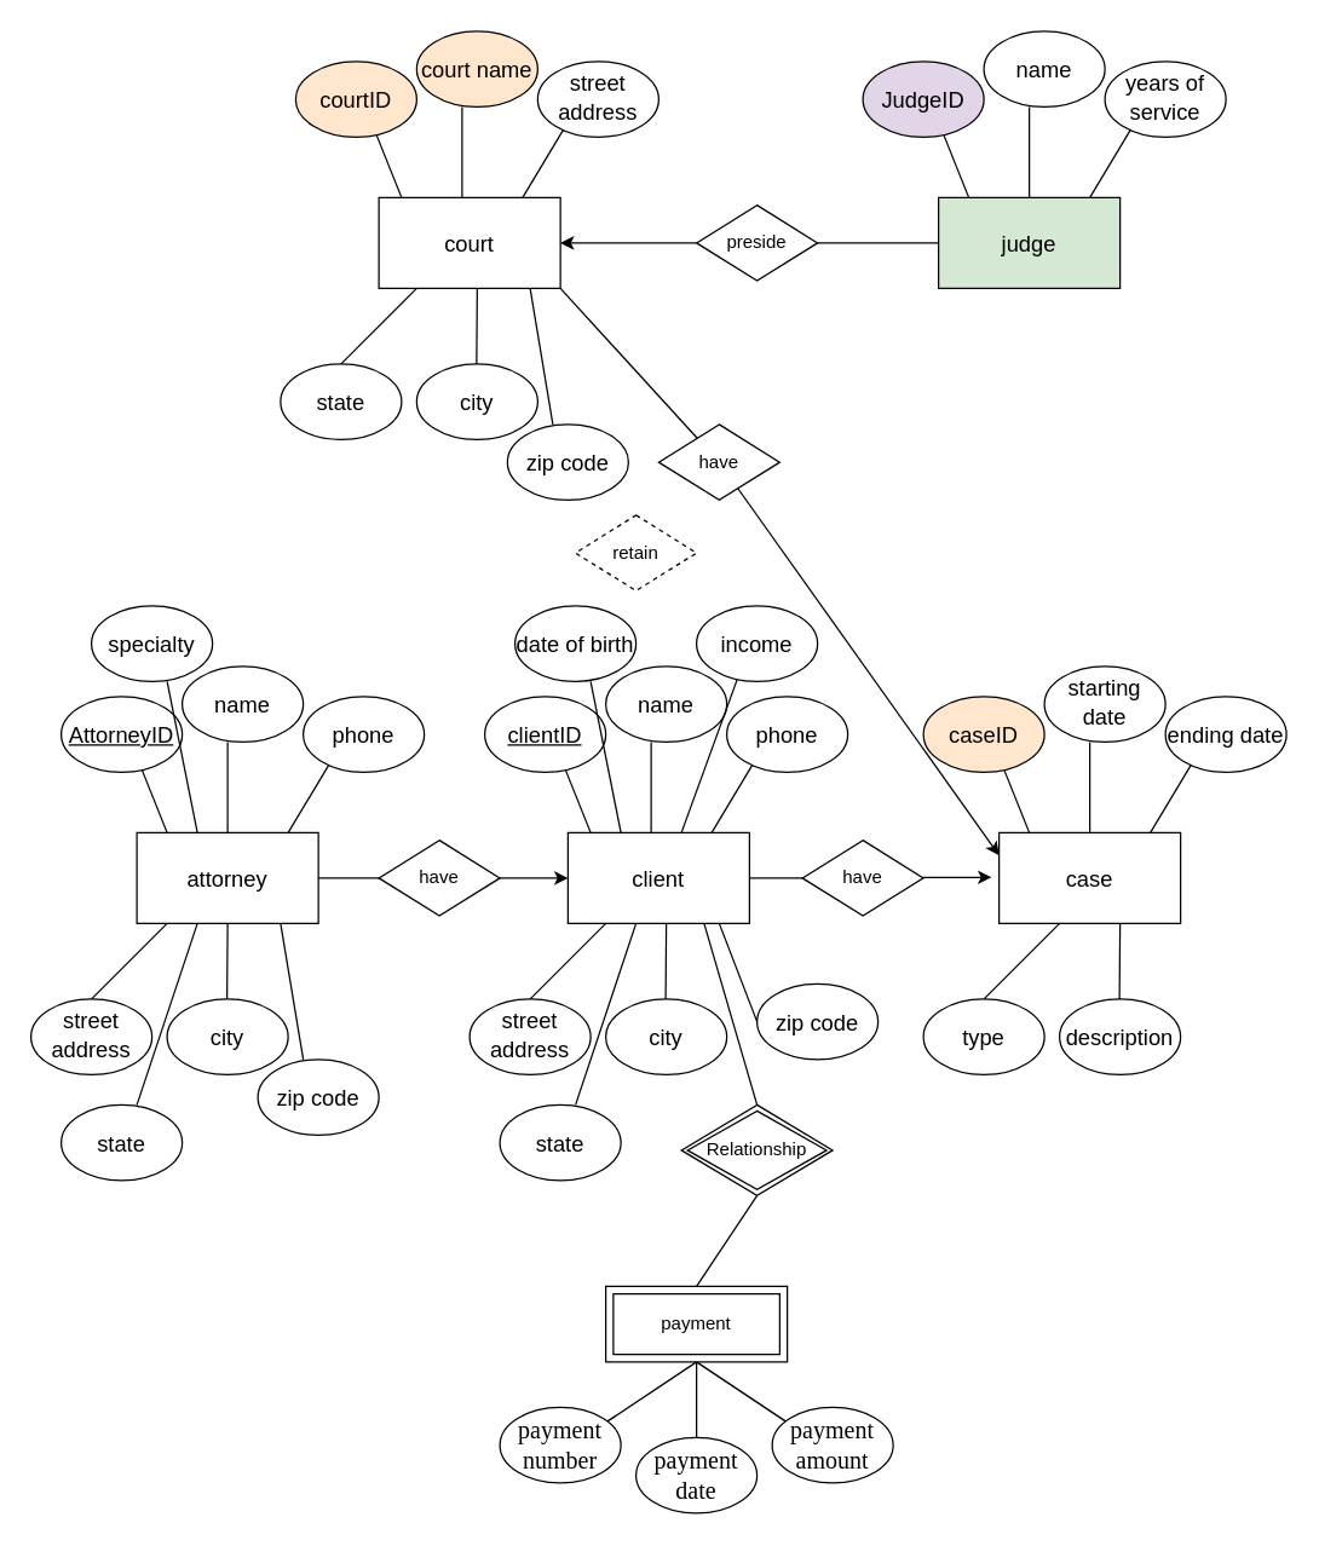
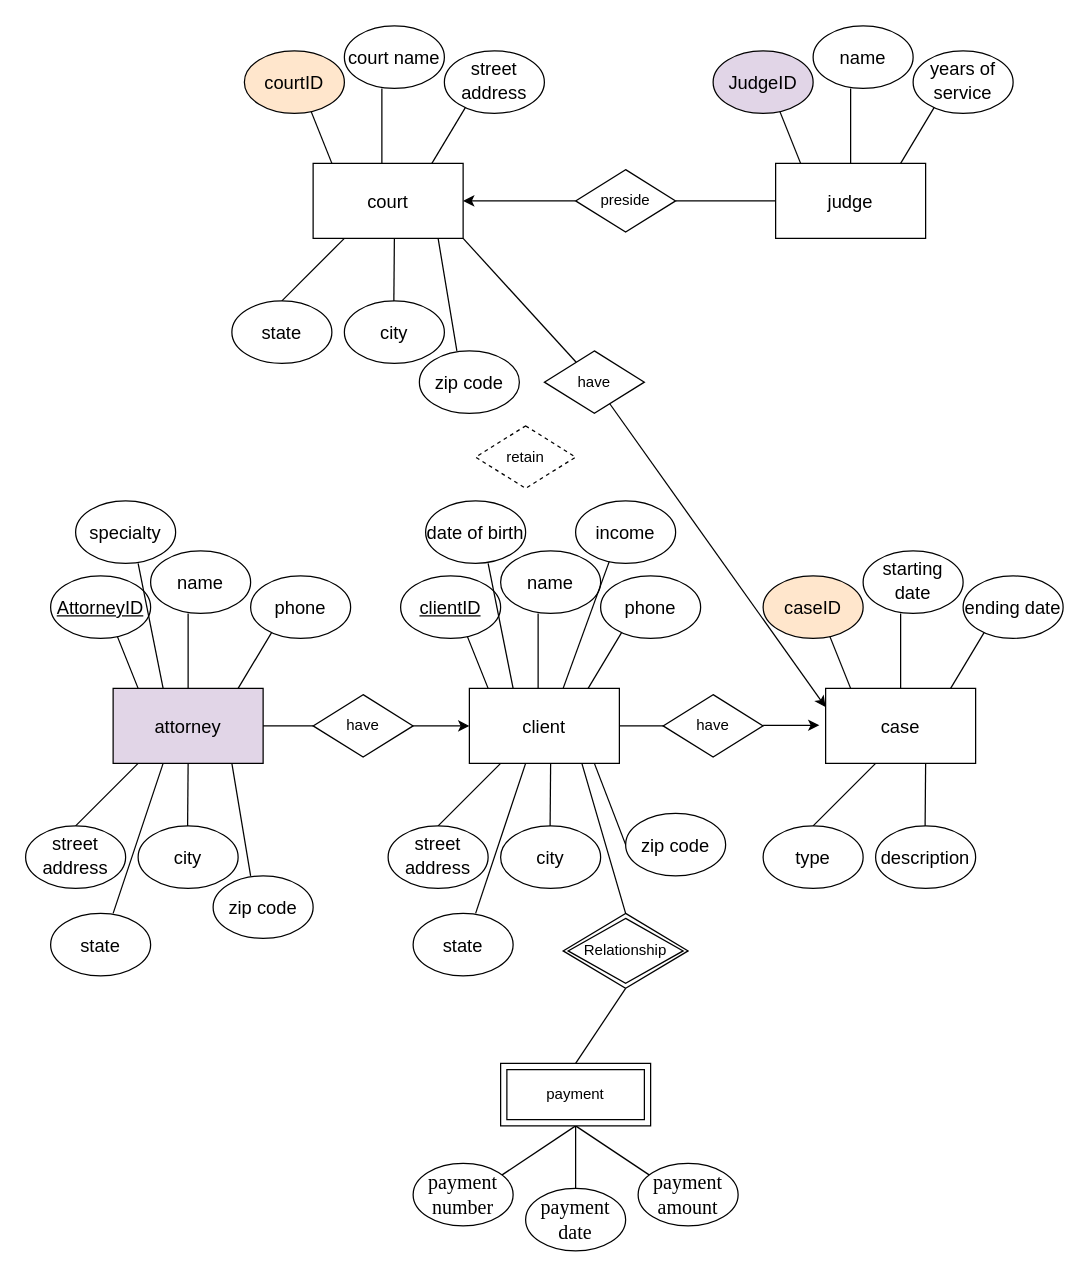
- <mxCell id="62" value="&lt;span lang=&quot;EN&quot; style=&quot;font-size: 11pt ; line-height: 16.867px ; font-family: &amp;#34;arial&amp;#34; , sans-serif&quot;&gt;court name&lt;/span&gt;&lt;span style=&quot;font-size: medium&quot;&gt;&lt;/span&gt;" style="ellipse;whiteSpace=wrap;html=1;fillColor=#ffe6cc;" parent="1" vertex="1"><mxGeometry x="275" y="20" width="80" height="50" as="geometry" /></mxCell>
+ <mxCell id="62" value="&lt;span lang=&quot;EN&quot; style=&quot;font-size: 11pt ; line-height: 16.867px ; font-family: &amp;#34;arial&amp;#34; , sans-serif&quot;&gt;court name&lt;/span&gt;&lt;span style=&quot;font-size: medium&quot;&gt;&lt;/span&gt;" style="ellipse;whiteSpace=wrap;html=1;" parent="1" vertex="1"><mxGeometry x="275" y="20" width="80" height="50" as="geometry" /></mxCell>
- <mxCell id="4" value="&lt;span lang=&quot;EN&quot; style=&quot;font-size: 11pt ; line-height: 16.867px ; font-family: &amp;#34;arial&amp;#34; , sans-serif&quot;&gt;judge&lt;/span&gt;&lt;span style=&quot;font-size: medium&quot;&gt;&lt;/span&gt;" style="rounded=0;whiteSpace=wrap;html=1;fillColor=#d5e8d4;" parent="1" vertex="1"><mxGeometry x="620" y="130" width="120" height="60" as="geometry" /></mxCell>
+ <mxCell id="4" value="&lt;span lang=&quot;EN&quot; style=&quot;font-size: 11pt ; line-height: 16.867px ; font-family: &amp;#34;arial&amp;#34; , sans-serif&quot;&gt;judge&lt;/span&gt;&lt;span style=&quot;font-size: medium&quot;&gt;&lt;/span&gt;" style="rounded=0;whiteSpace=wrap;html=1;" parent="1" vertex="1"><mxGeometry x="620" y="130" width="120" height="60" as="geometry" /></mxCell>
- <mxCell id="2" value="&lt;span lang=&quot;EN&quot; style=&quot;font-size: 11pt ; line-height: 16.867px ; font-family: &amp;#34;arial&amp;#34; , sans-serif&quot;&gt;attorney&lt;/span&gt;&lt;span style=&quot;font-size: medium&quot;&gt;&lt;/span&gt;" style="rounded=0;whiteSpace=wrap;html=1;" parent="1" vertex="1"><mxGeometry x="90" y="550" width="120" height="60" as="geometry" /></mxCell>
+ <mxCell id="2" value="&lt;span lang=&quot;EN&quot; style=&quot;font-size: 11pt ; line-height: 16.867px ; font-family: &amp;#34;arial&amp;#34; , sans-serif&quot;&gt;attorney&lt;/span&gt;&lt;span style=&quot;font-size: medium&quot;&gt;&lt;/span&gt;" style="rounded=0;whiteSpace=wrap;html=1;fillColor=#e1d5e7;" parent="1" vertex="1"><mxGeometry x="90" y="550" width="120" height="60" as="geometry" /></mxCell>
